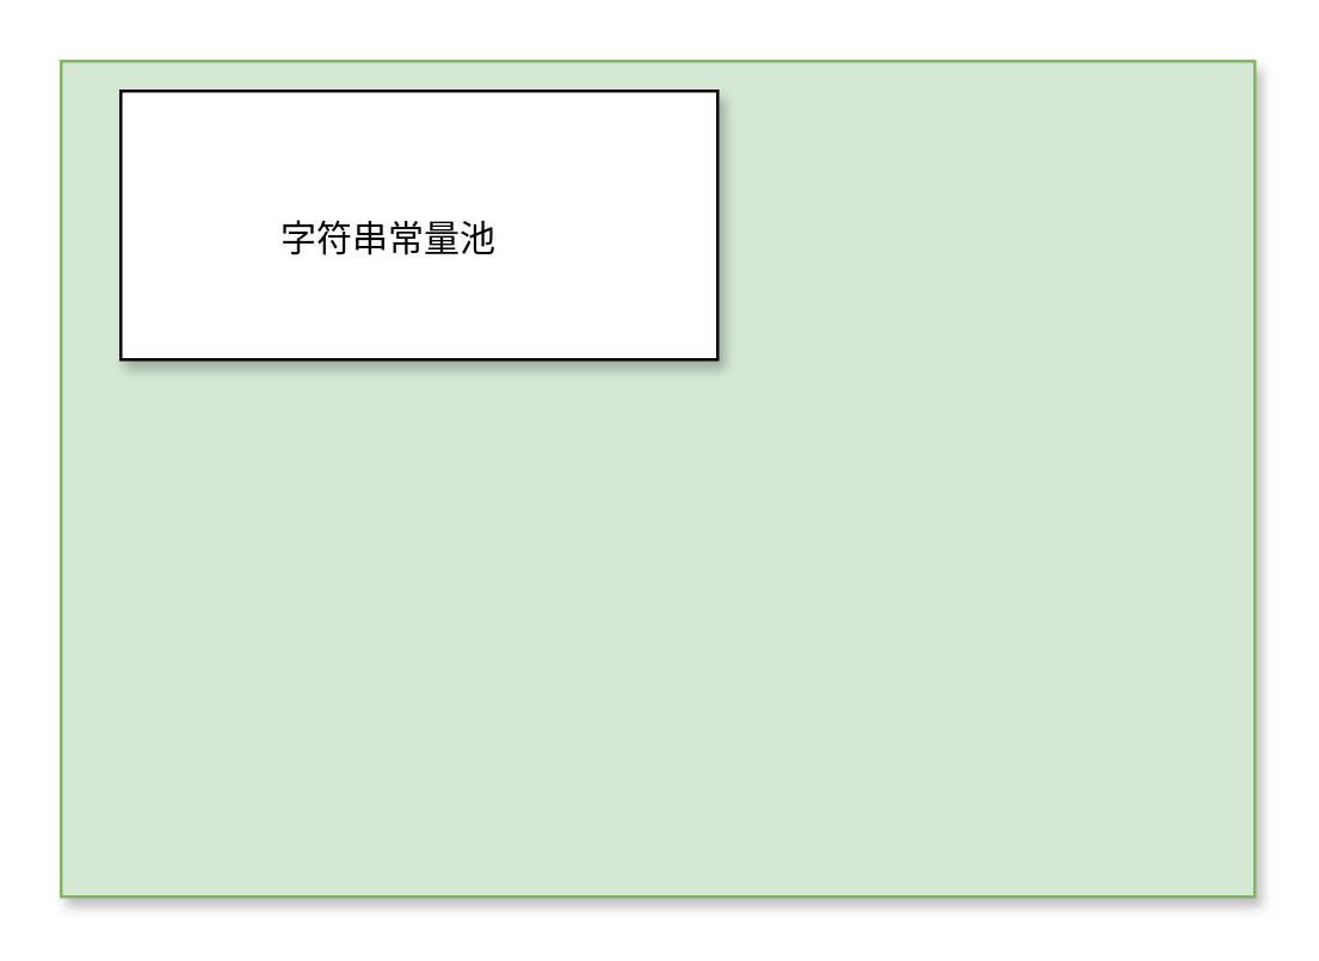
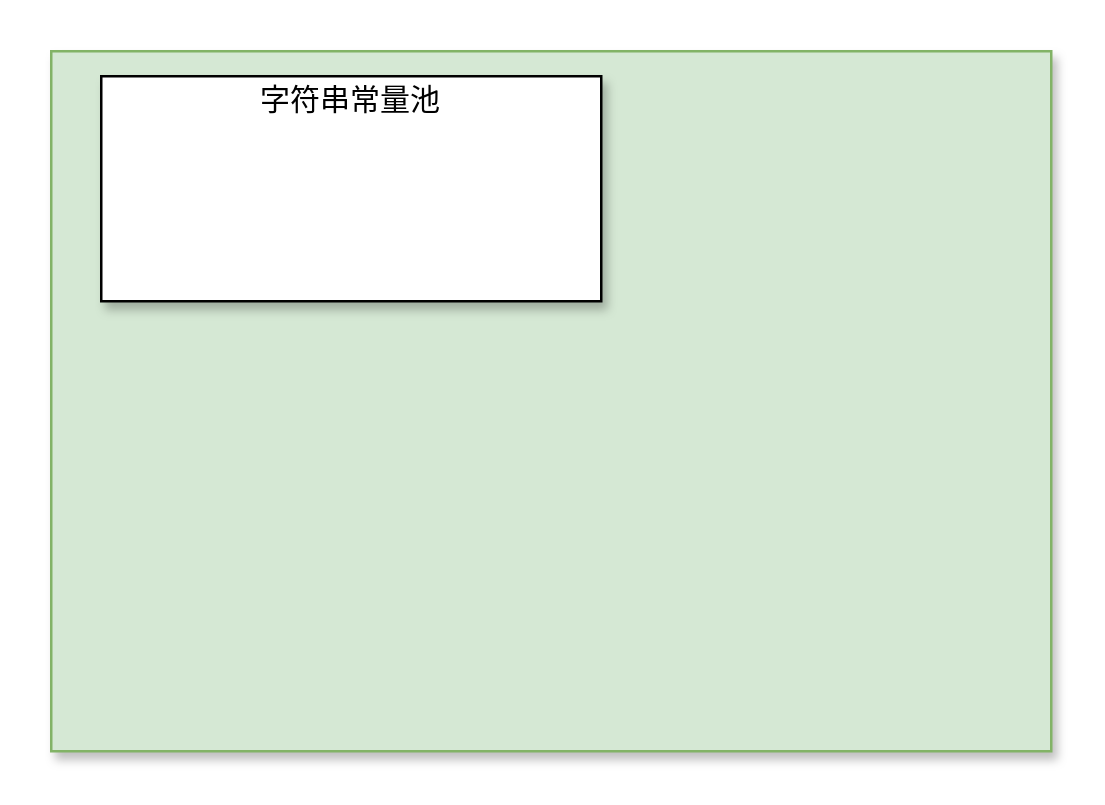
- <mxCell id="4" value="字符串常量池" style="text;html=1;strokeColor=none;fillColor=none;align=center;verticalAlign=middle;whiteSpace=wrap;rounded=0;shadow=1;glass=0;labelBackgroundColor=none;labelBorderColor=none;sketch=0;" vertex="1" parent="1"><mxGeometry x="90" y="70" width="80" height="20" as="geometry" /></mxCell>
+ <mxCell id="4" value="字符串常量池" style="text;html=1;strokeColor=none;fillColor=none;align=center;verticalAlign=middle;whiteSpace=wrap;rounded=0;shadow=1;glass=0;labelBackgroundColor=none;labelBorderColor=none;sketch=0;" vertex="1" parent="1"><mxGeometry x="100" y="30" width="80" height="20" as="geometry" /></mxCell>
